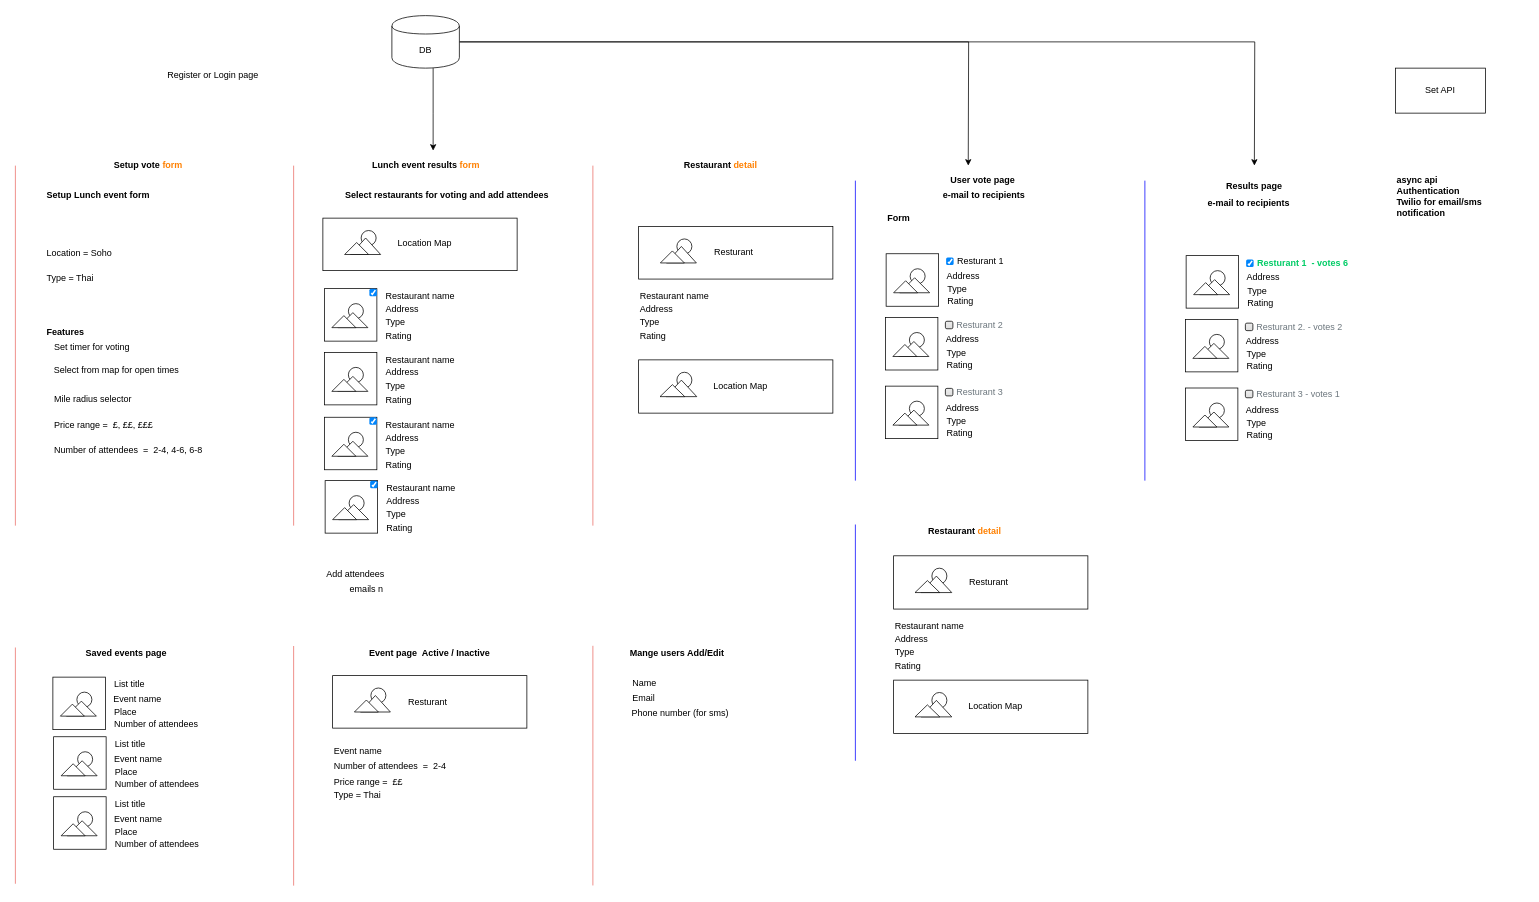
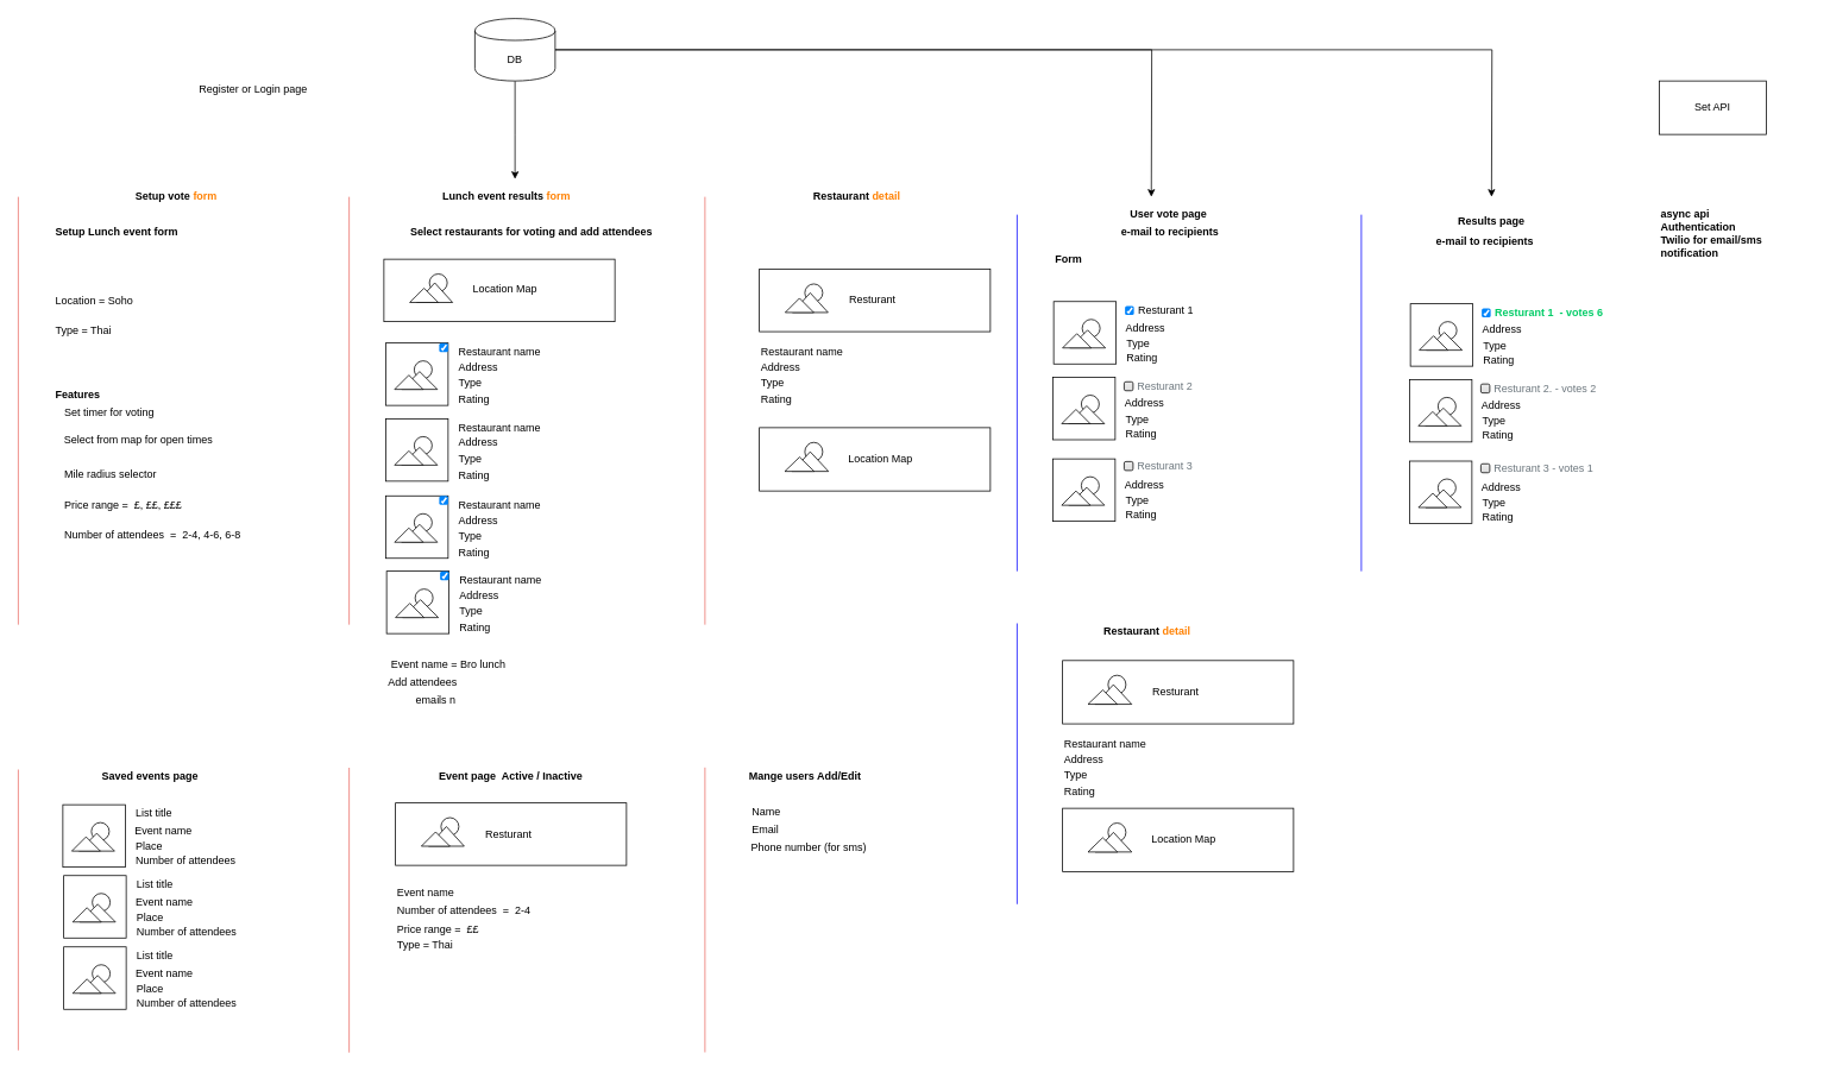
- <mxCell id="5" value="DB" style="shape=cylinder;whiteSpace=wrap;html=1;boundedLbl=1;backgroundOutline=1;" parent="1" vertex="1"><mxGeometry x="522" y="20" width="90" height="70" as="geometry" /></mxCell>
+ <mxCell id="5" value="DB" style="shape=cylinder;whiteSpace=wrap;html=1;boundedLbl=1;backgroundOutline=1;" parent="1" vertex="1"><mxGeometry x="532" y="20" width="90" height="70" as="geometry" /></mxCell>
+ <mxCell id="251" value="Event name = Bro lunch" style="text;html=1;align=center;verticalAlign=middle;resizable=0;points=[];autosize=1;" parent="1" vertex="1"><mxGeometry x="432" y="735.25" width="140" height="20" as="geometry" /></mxCell>
